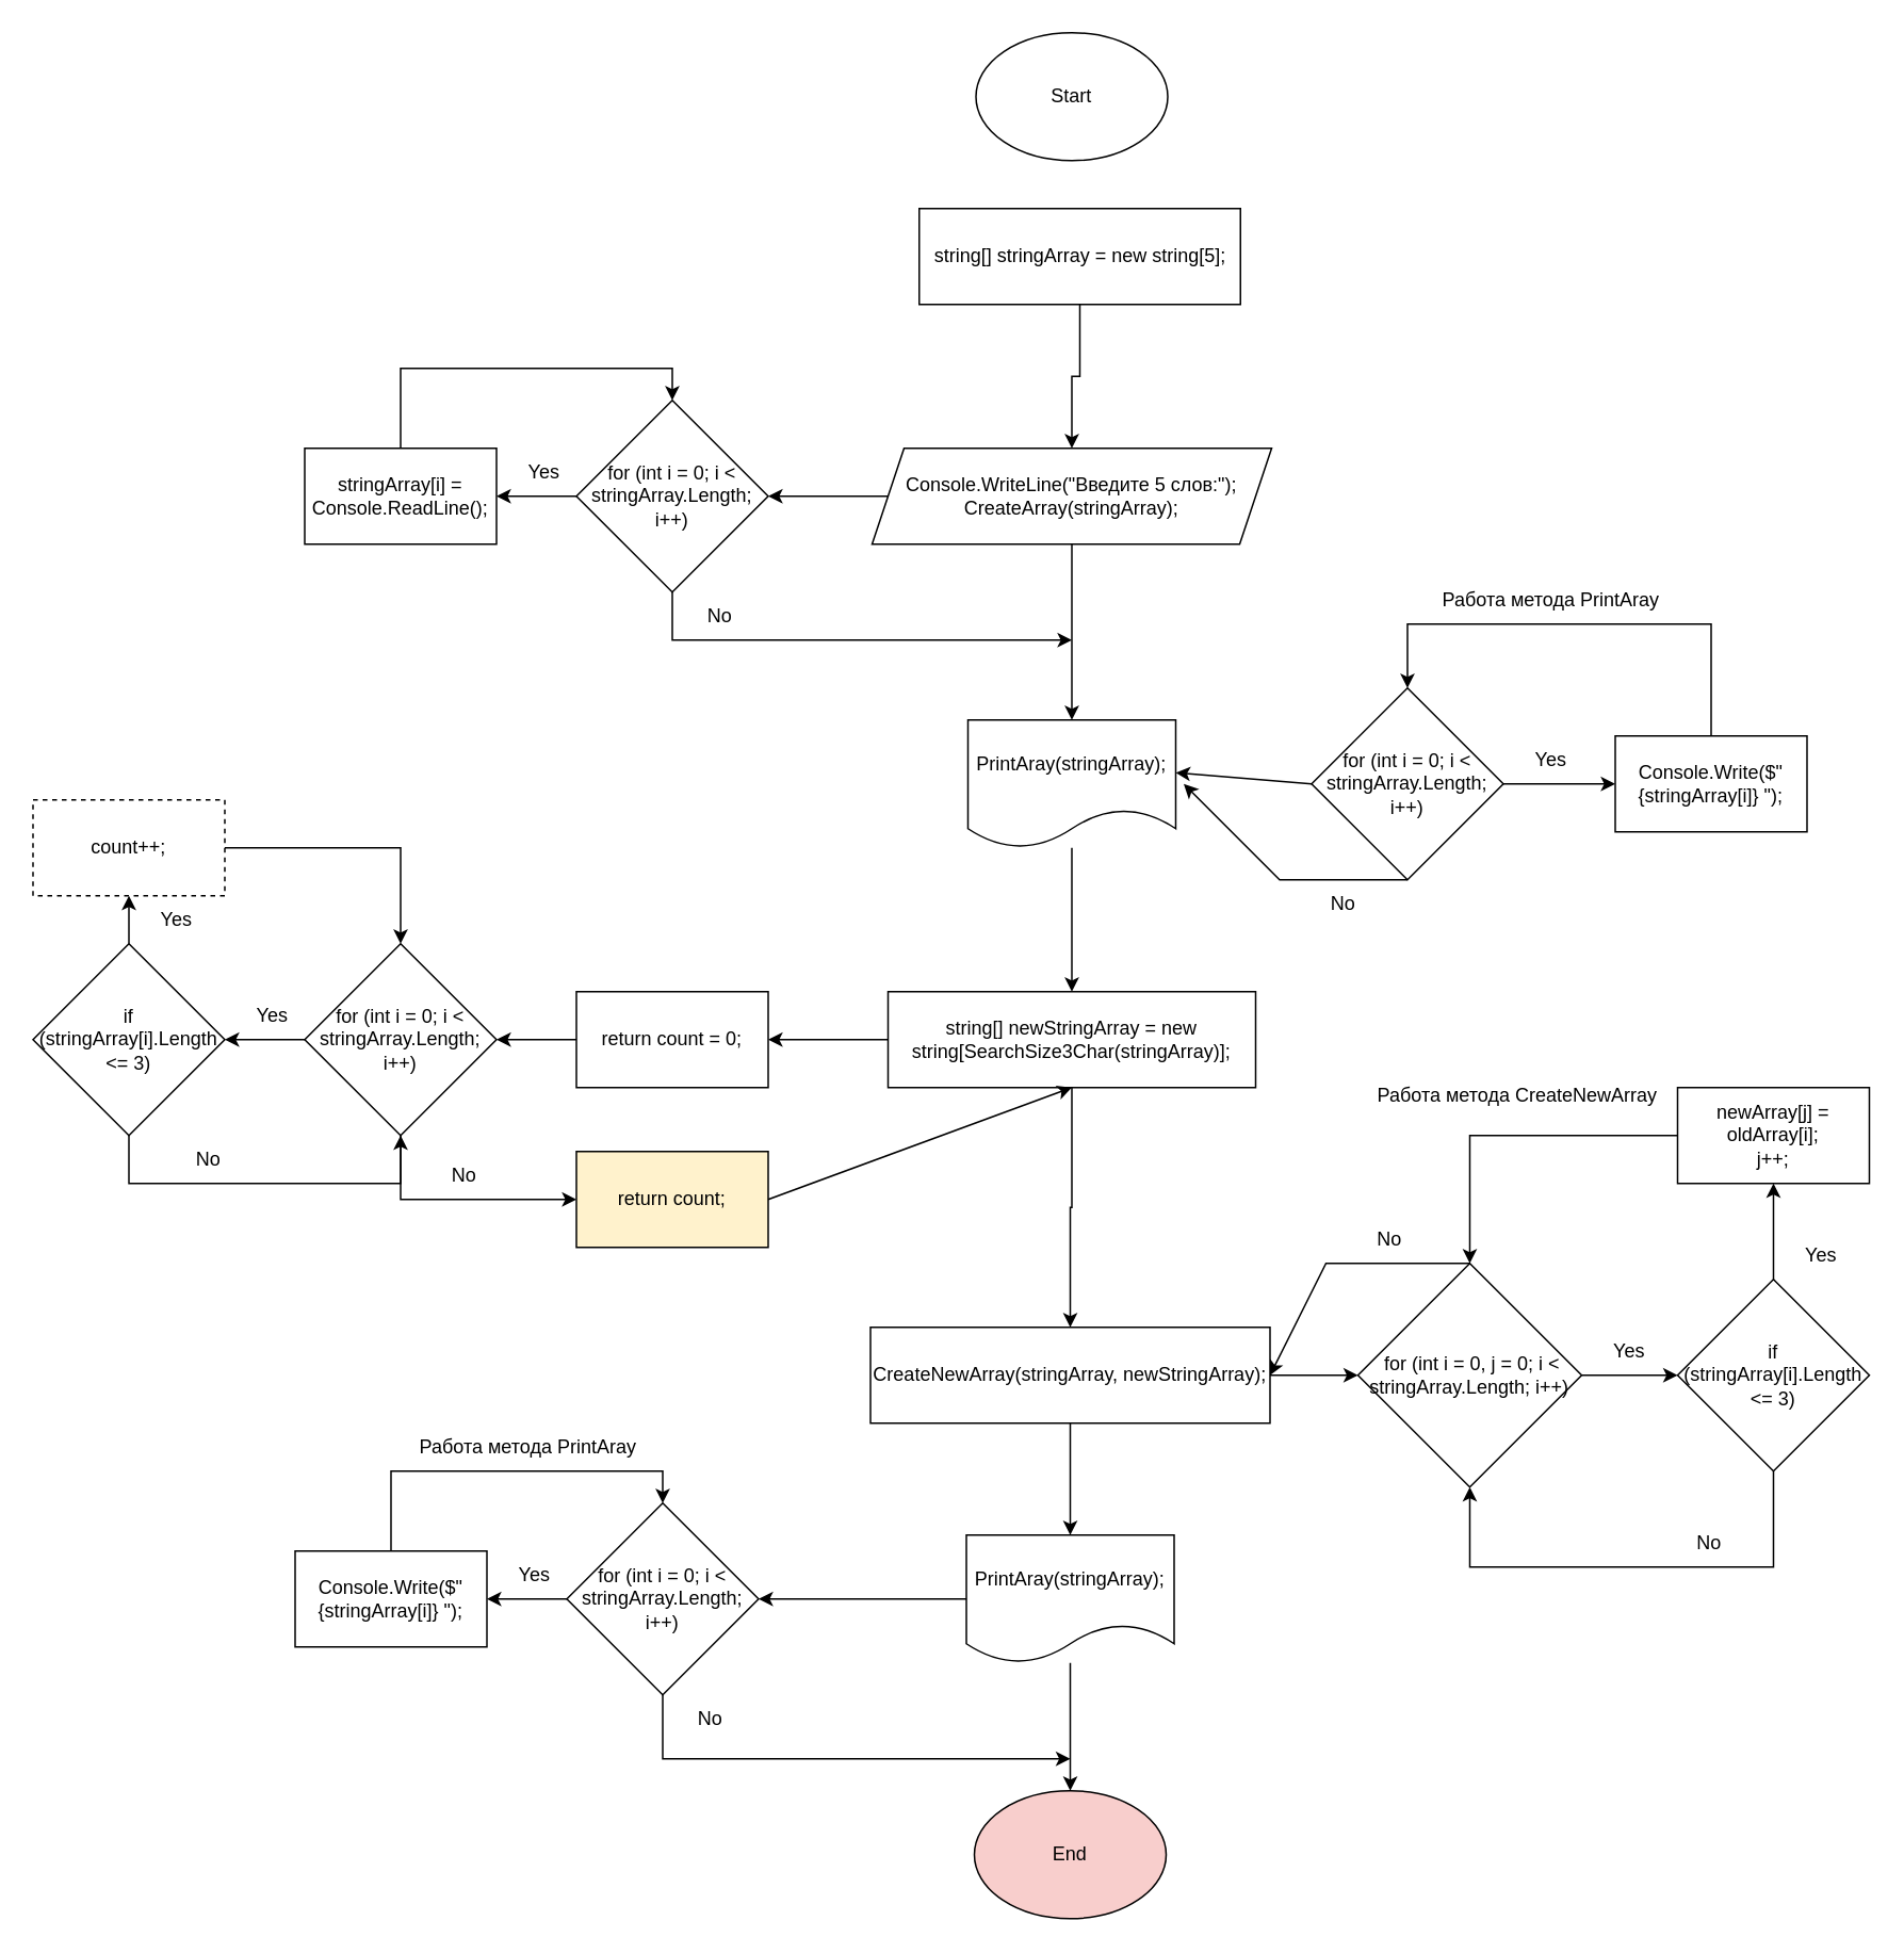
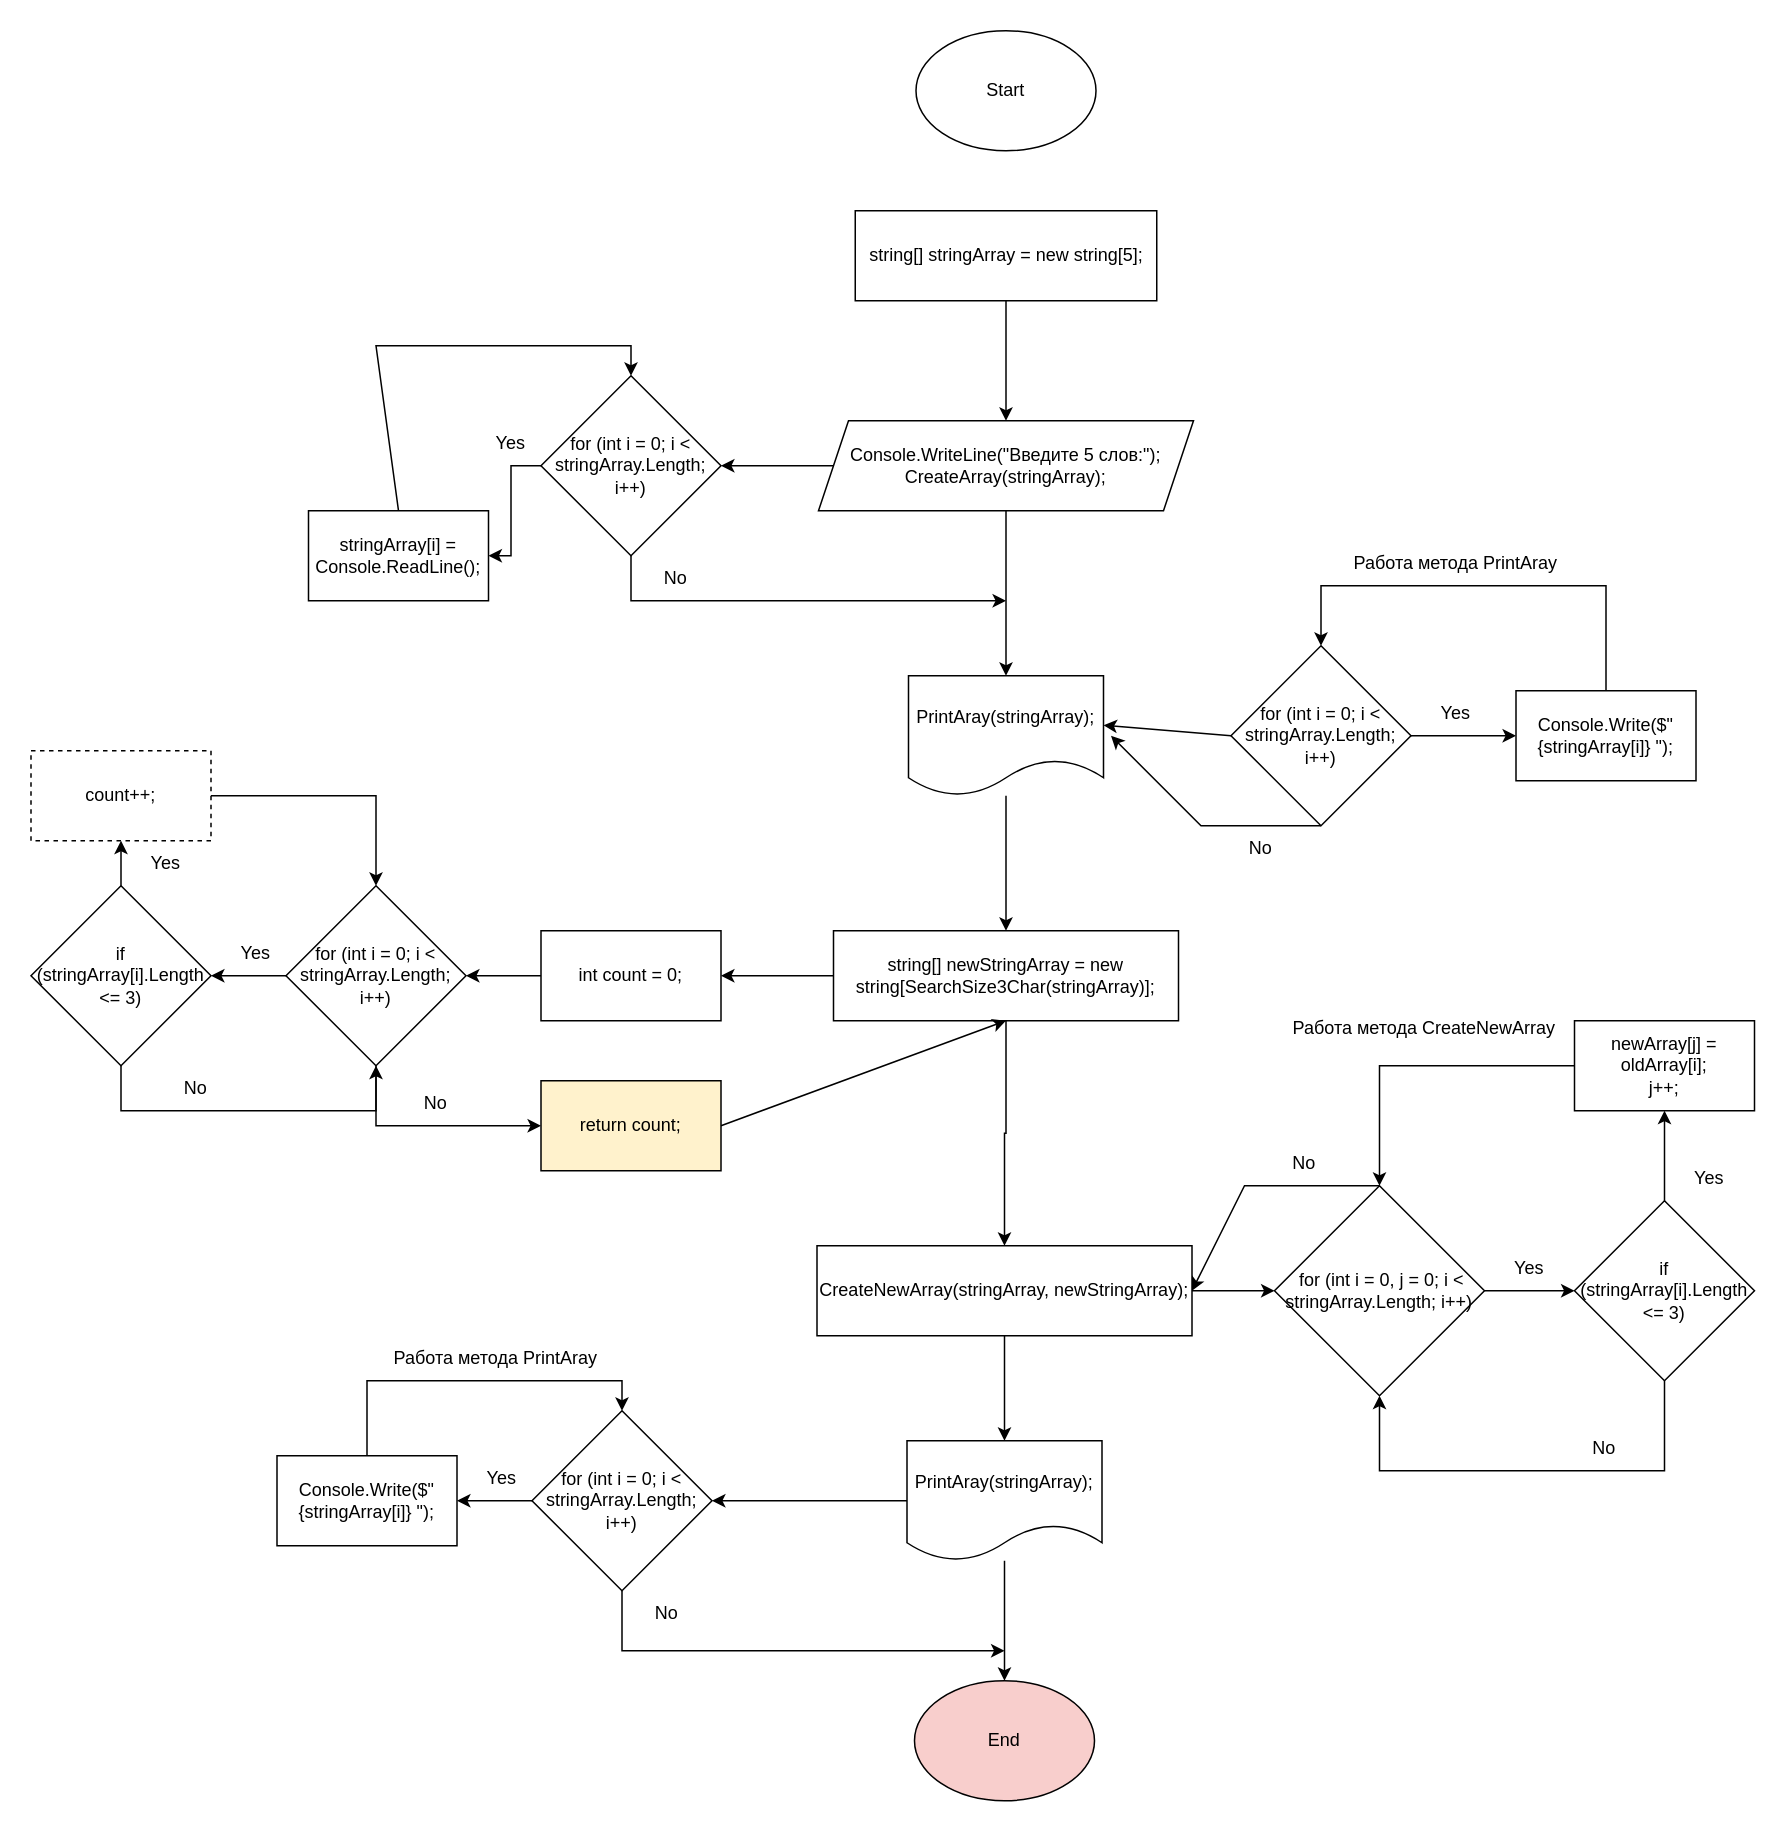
- <mxCell id="4" value="string[] stringArray = new string[5];" style="rounded=0;whiteSpace=wrap;html=1;" vertex="1" parent="1"><mxGeometry x="574.5" y="130" width="201" height="60" as="geometry" /></mxCell>
+ <mxCell id="4" value="string[] stringArray = new string[5];" style="rounded=0;whiteSpace=wrap;html=1;" vertex="1" parent="1"><mxGeometry x="569.5" y="140" width="201" height="60" as="geometry" /></mxCell>
- <mxCell id="10" value="stringArray[i] = Console.ReadLine();" style="rounded=0;whiteSpace=wrap;html=1;" vertex="1" parent="1"><mxGeometry x="190" y="280" width="120" height="60" as="geometry" /></mxCell>
+ <mxCell id="10" value="stringArray[i] = Console.ReadLine();" style="rounded=0;whiteSpace=wrap;html=1;" vertex="1" parent="1"><mxGeometry x="205" y="340" width="120" height="60" as="geometry" /></mxCell>
- <mxCell id="30" value="return count = 0;" style="rounded=0;whiteSpace=wrap;html=1;" vertex="1" parent="1"><mxGeometry x="360" y="620" width="120" height="60" as="geometry" /></mxCell>
+ <mxCell id="30" value="int count = 0;" style="rounded=0;whiteSpace=wrap;html=1;" vertex="1" parent="1"><mxGeometry x="360" y="620" width="120" height="60" as="geometry" /></mxCell>
